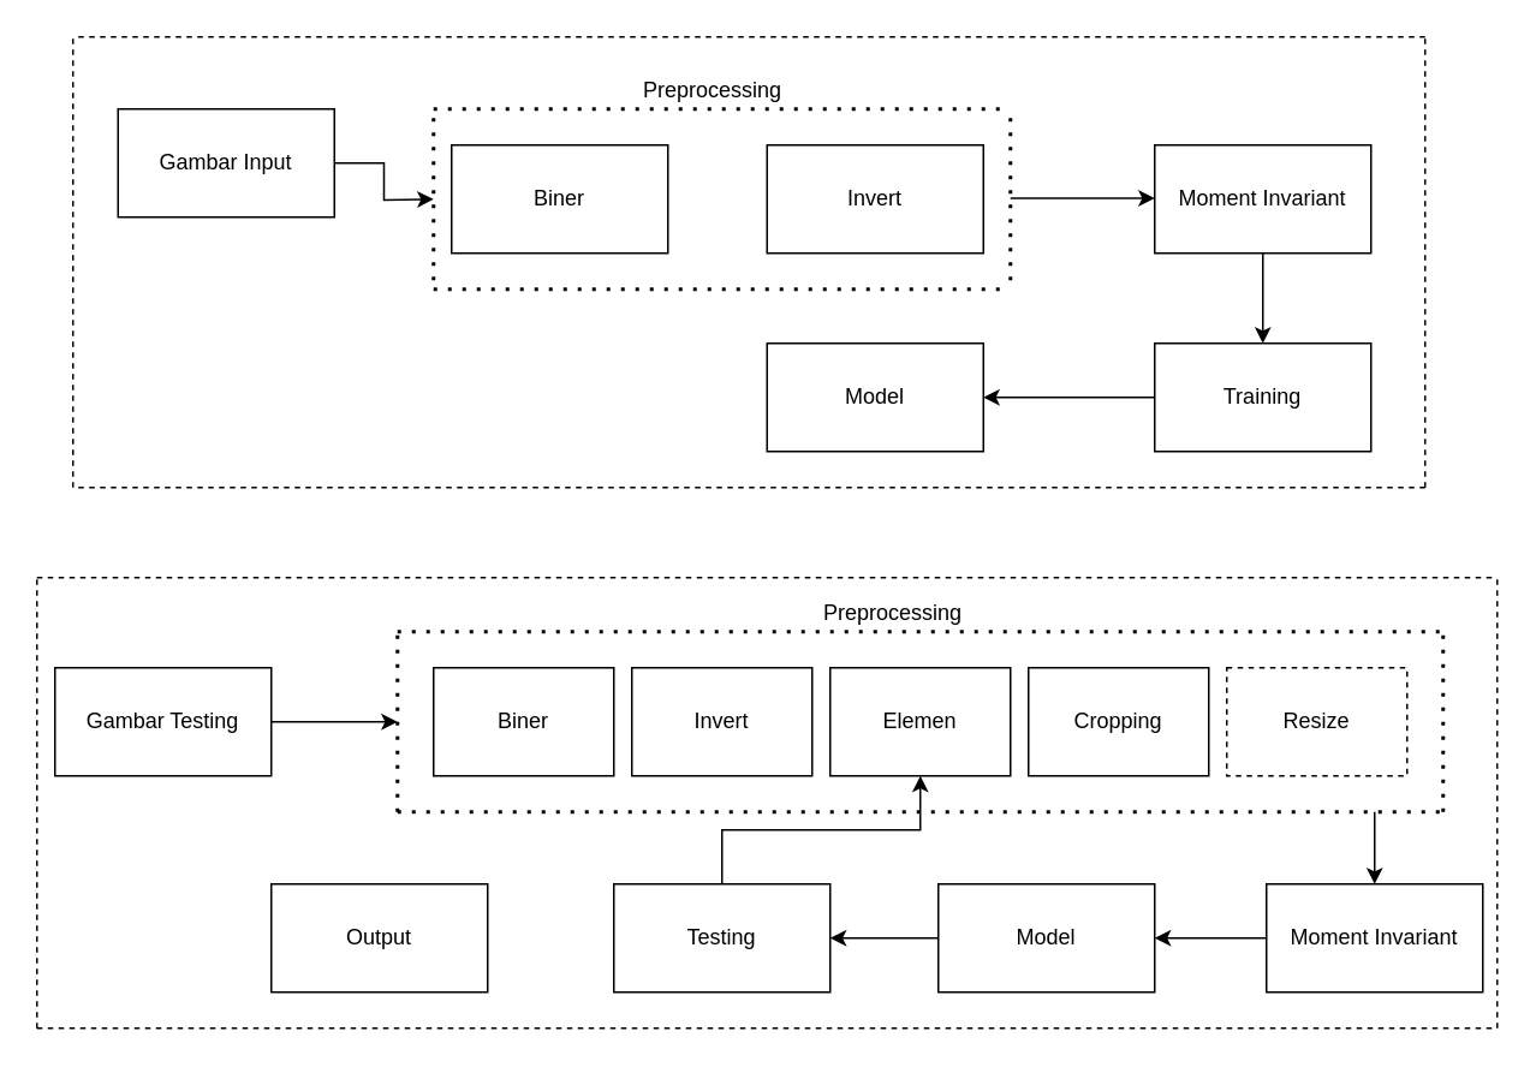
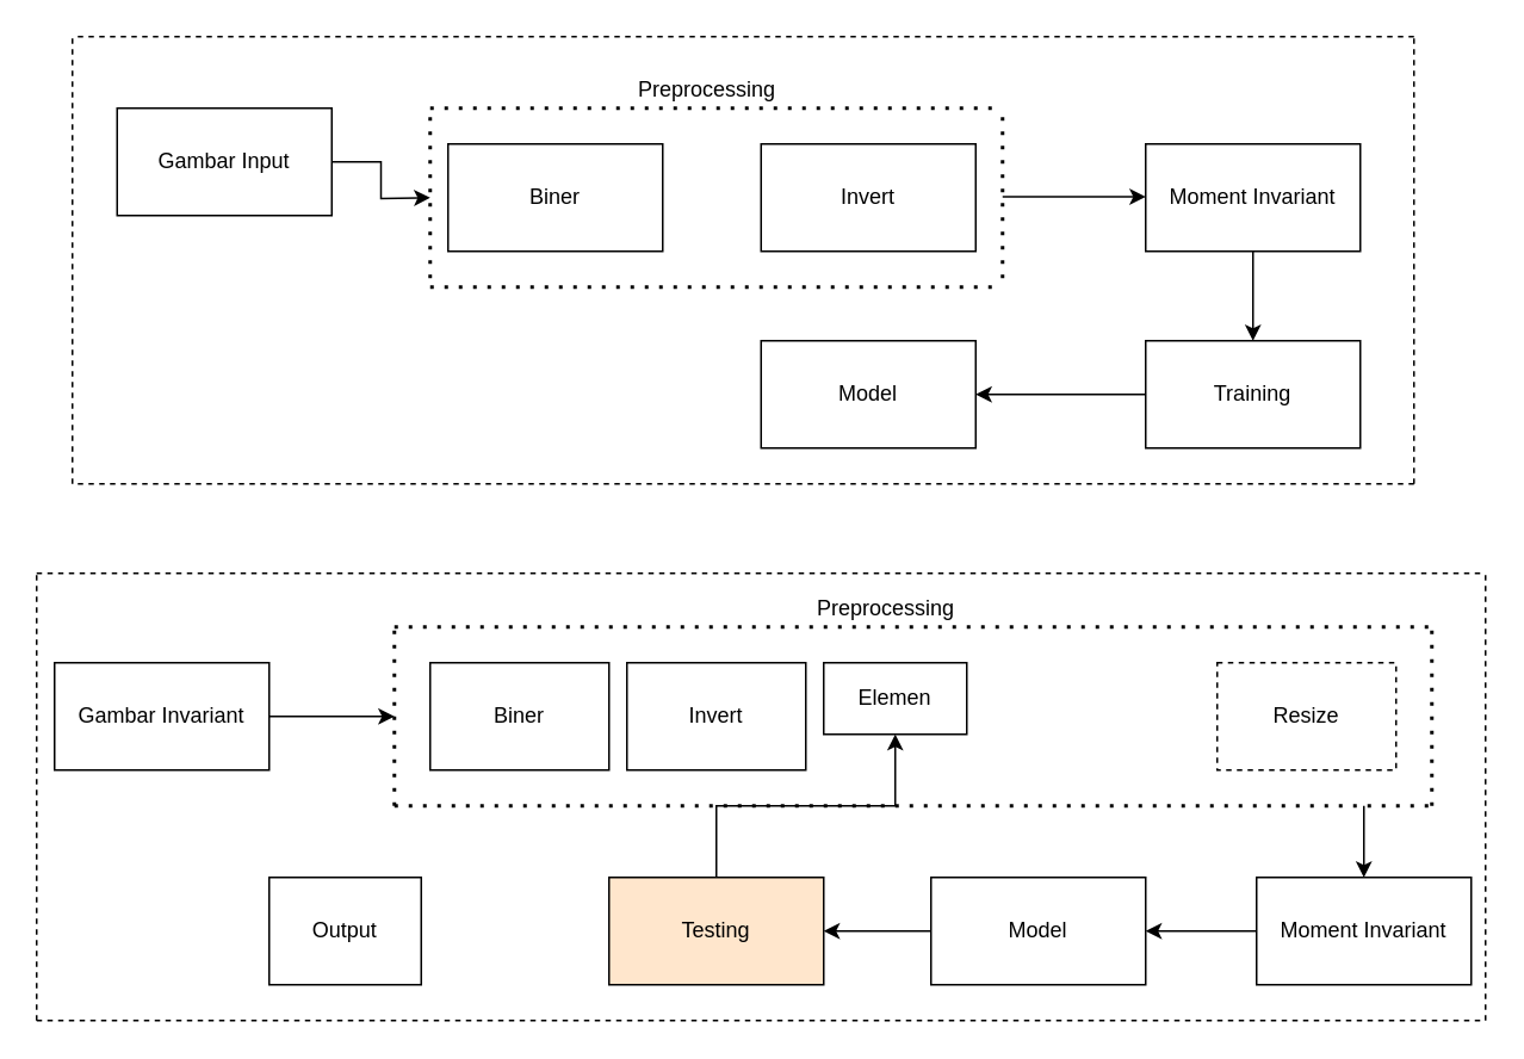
- <mxCell id="18" value="Gambar Testing" style="rounded=0;whiteSpace=wrap;html=1;" vertex="1" parent="1"><mxGeometry x="30" y="370" width="120" height="60" as="geometry" /></mxCell>
+ <mxCell id="18" value="Gambar Invariant" style="rounded=0;whiteSpace=wrap;html=1;" vertex="1" parent="1"><mxGeometry x="30" y="370" width="120" height="60" as="geometry" /></mxCell>
- <mxCell id="22" value="Elemen" style="rounded=0;whiteSpace=wrap;html=1;" vertex="1" parent="19"><mxGeometry x="240" y="20" width="100" height="60" as="geometry" /></mxCell>
+ <mxCell id="22" value="Elemen" style="rounded=0;whiteSpace=wrap;html=1;" vertex="1" parent="19"><mxGeometry x="240" y="20" width="80" height="40" as="geometry" /></mxCell>
- <mxCell id="23" value="Cropping" style="rounded=0;whiteSpace=wrap;html=1;" vertex="1" parent="19"><mxGeometry x="350" y="20" width="100" height="60" as="geometry" /></mxCell>
- <mxCell id="34" value="Output" style="rounded=0;whiteSpace=wrap;html=1;" vertex="1" parent="1"><mxGeometry x="150" y="490" width="120" height="60" as="geometry" /></mxCell>
+ <mxCell id="34" value="Output" style="rounded=0;whiteSpace=wrap;html=1;" vertex="1" parent="1"><mxGeometry x="150" y="490" width="85" height="60" as="geometry" /></mxCell>
- <mxCell id="37" value="Testing" style="rounded=0;whiteSpace=wrap;html=1;" vertex="1" parent="1"><mxGeometry x="340" y="490" width="120" height="60" as="geometry" /></mxCell>
+ <mxCell id="37" value="Testing" style="rounded=0;whiteSpace=wrap;html=1;fillColor=#ffe6cc;" vertex="1" parent="1"><mxGeometry x="340" y="490" width="120" height="60" as="geometry" /></mxCell>
